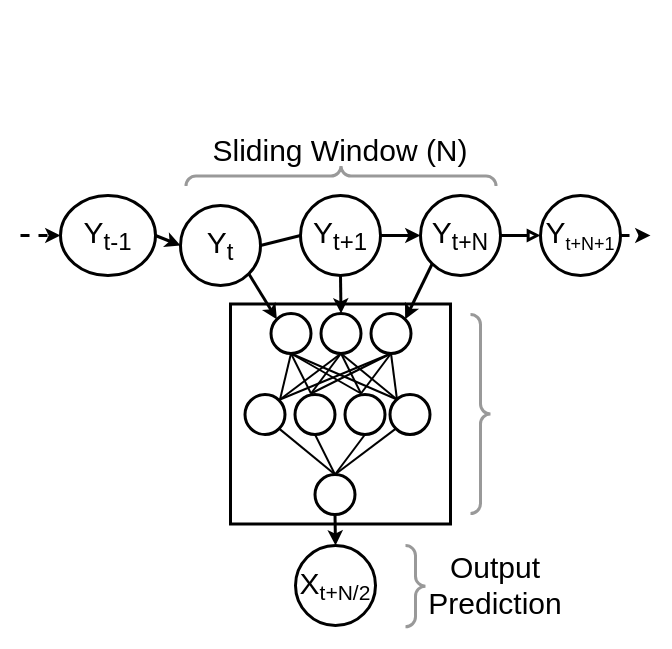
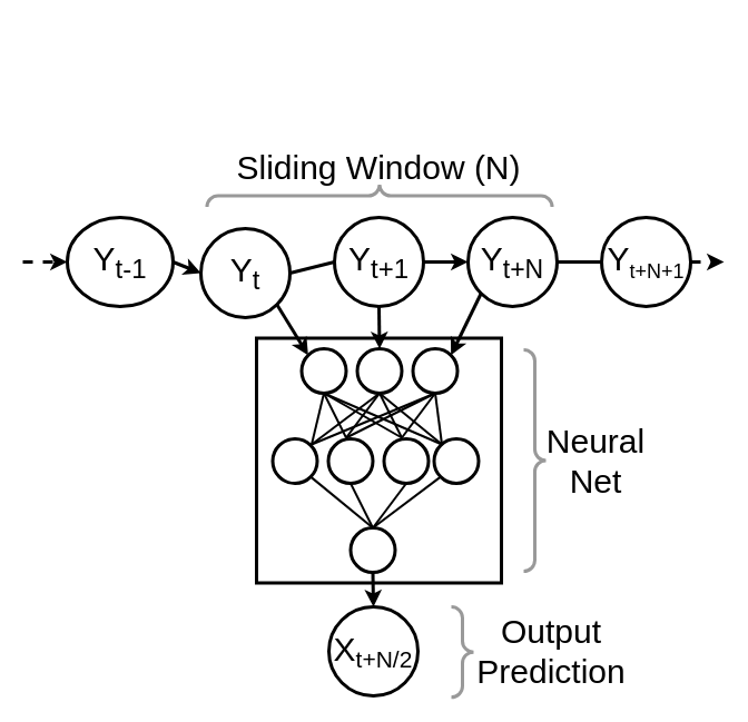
- <mxCell id="11" value="" style="edgeStyle=none;rounded=0;orthogonalLoop=1;jettySize=auto;html=1;endArrow=block;endFill=0;strokeWidth=3;" parent="1" source="12" target="4" edge="1"><mxGeometry relative="1" as="geometry" /></mxCell>
+ <mxCell id="11" value="" style="edgeStyle=none;rounded=0;orthogonalLoop=1;jettySize=auto;html=1;endArrow=none;endFill=0;strokeWidth=3;" parent="1" source="12" target="4" edge="1"><mxGeometry relative="1" as="geometry" /></mxCell>
+ <mxCell id="10" value="Neural Net" style="text;html=1;strokeColor=none;fillColor=none;align=center;verticalAlign=middle;whiteSpace=wrap;rounded=0;fontSize=30;strokeWidth=3;" parent="1" vertex="1"><mxGeometry x="500" y="378.5" width="70" height="70" as="geometry" /></mxCell>
